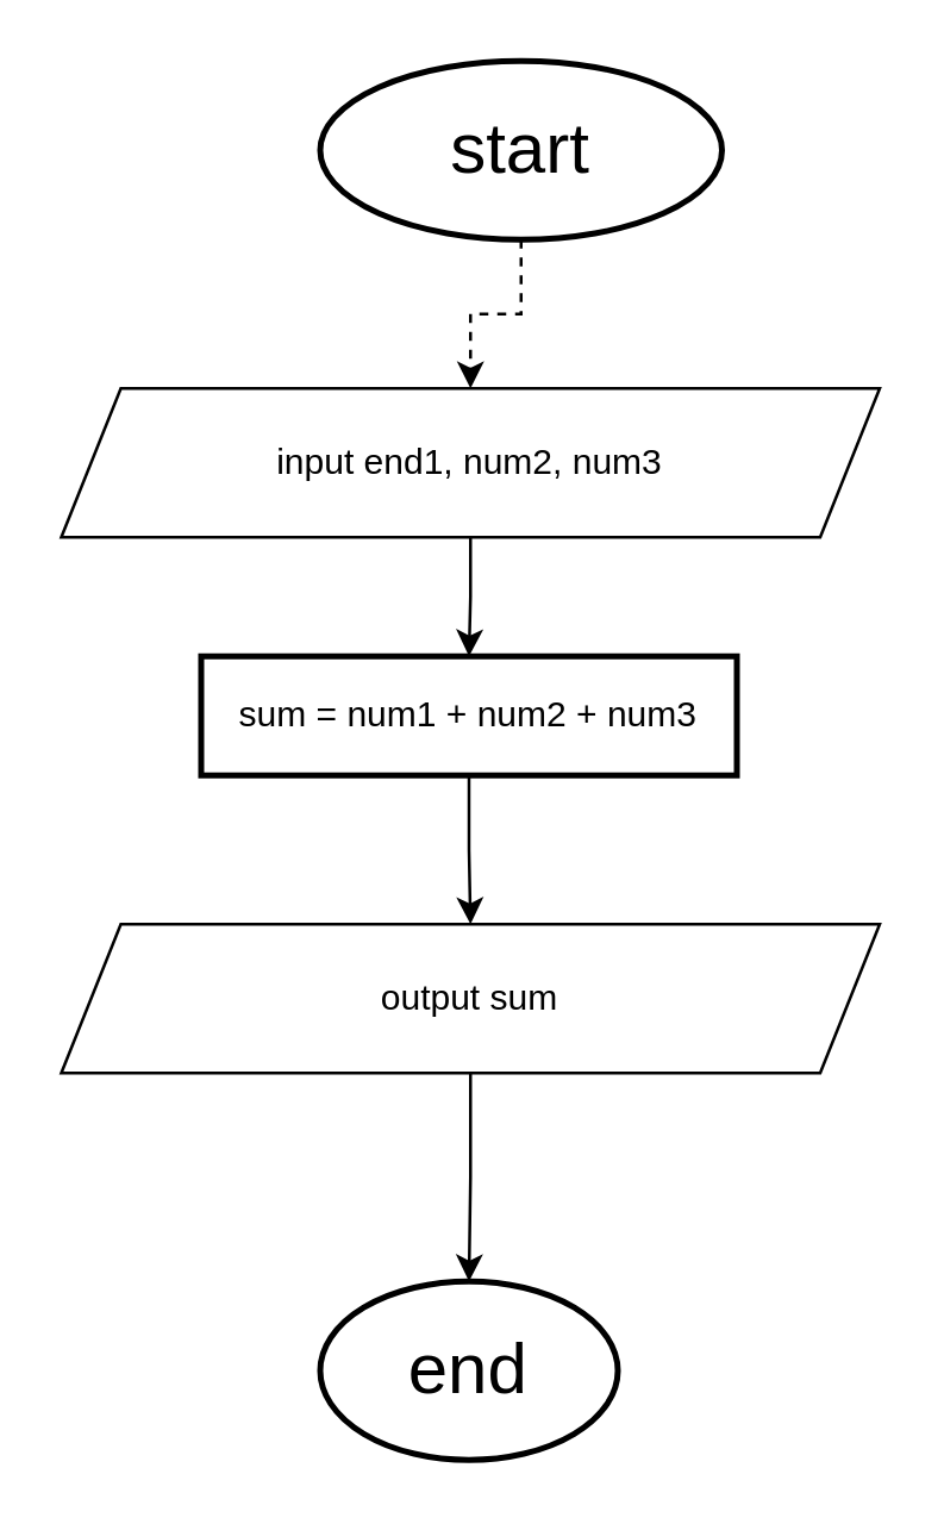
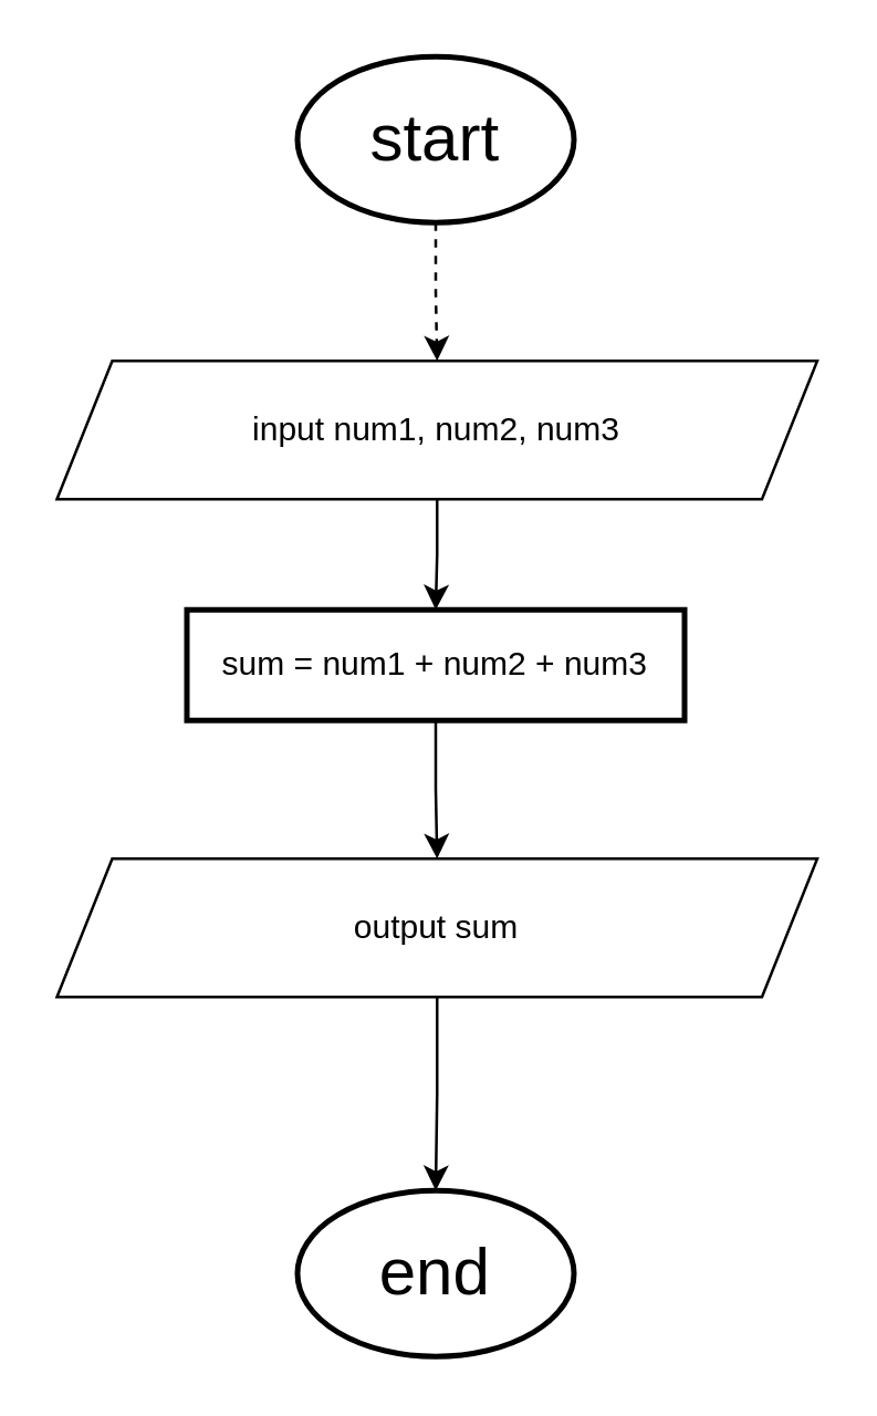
- <mxCell id="3" value="&lt;font style=&quot;font-size: 24px;&quot;&gt;start&lt;/font&gt;" style="strokeWidth=2;html=1;shape=mxgraph.flowchart.start_1;whiteSpace=wrap;" vertex="1" parent="1"><mxGeometry x="107" y="20" width="135" height="60" as="geometry" /></mxCell>
+ <mxCell id="3" value="&lt;font style=&quot;font-size: 24px;&quot;&gt;start&lt;/font&gt;" style="strokeWidth=2;html=1;shape=mxgraph.flowchart.start_1;whiteSpace=wrap;" vertex="1" parent="1"><mxGeometry x="107" y="20" width="100" height="60" as="geometry" /></mxCell>
- <mxCell id="6" value="input end1, num2, num3" style="shape=parallelogram;perimeter=parallelogramPerimeter;whiteSpace=wrap;html=1;fixedSize=1;" vertex="1" parent="1"><mxGeometry x="20" y="130" width="275" height="50" as="geometry" /></mxCell>
+ <mxCell id="6" value="input num1, num2, num3" style="shape=parallelogram;perimeter=parallelogramPerimeter;whiteSpace=wrap;html=1;fixedSize=1;" vertex="1" parent="1"><mxGeometry x="20" y="130" width="275" height="50" as="geometry" /></mxCell>
